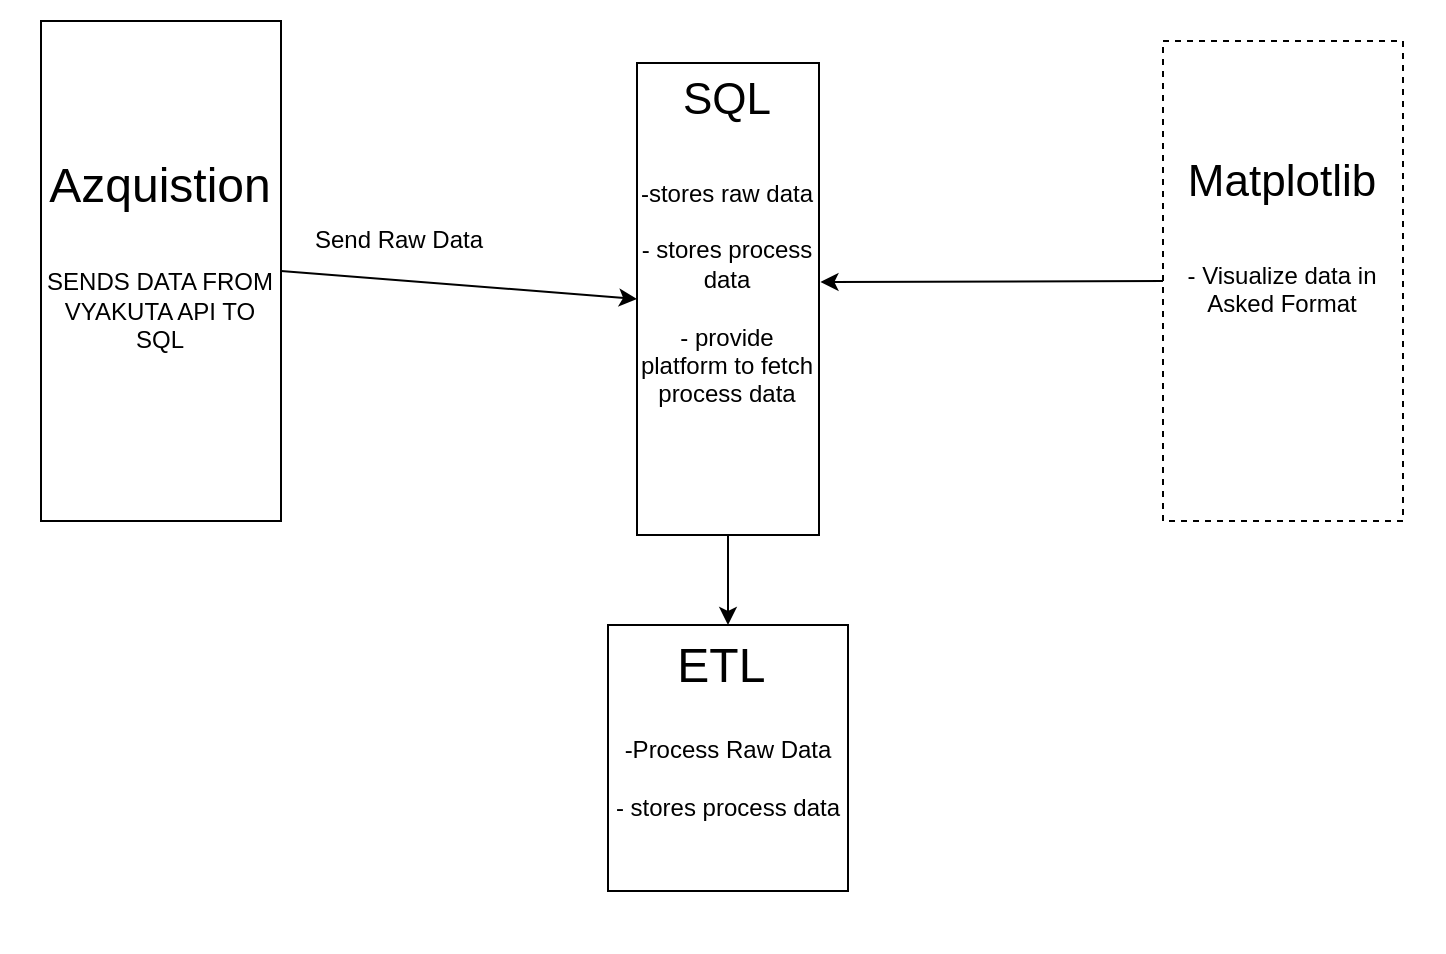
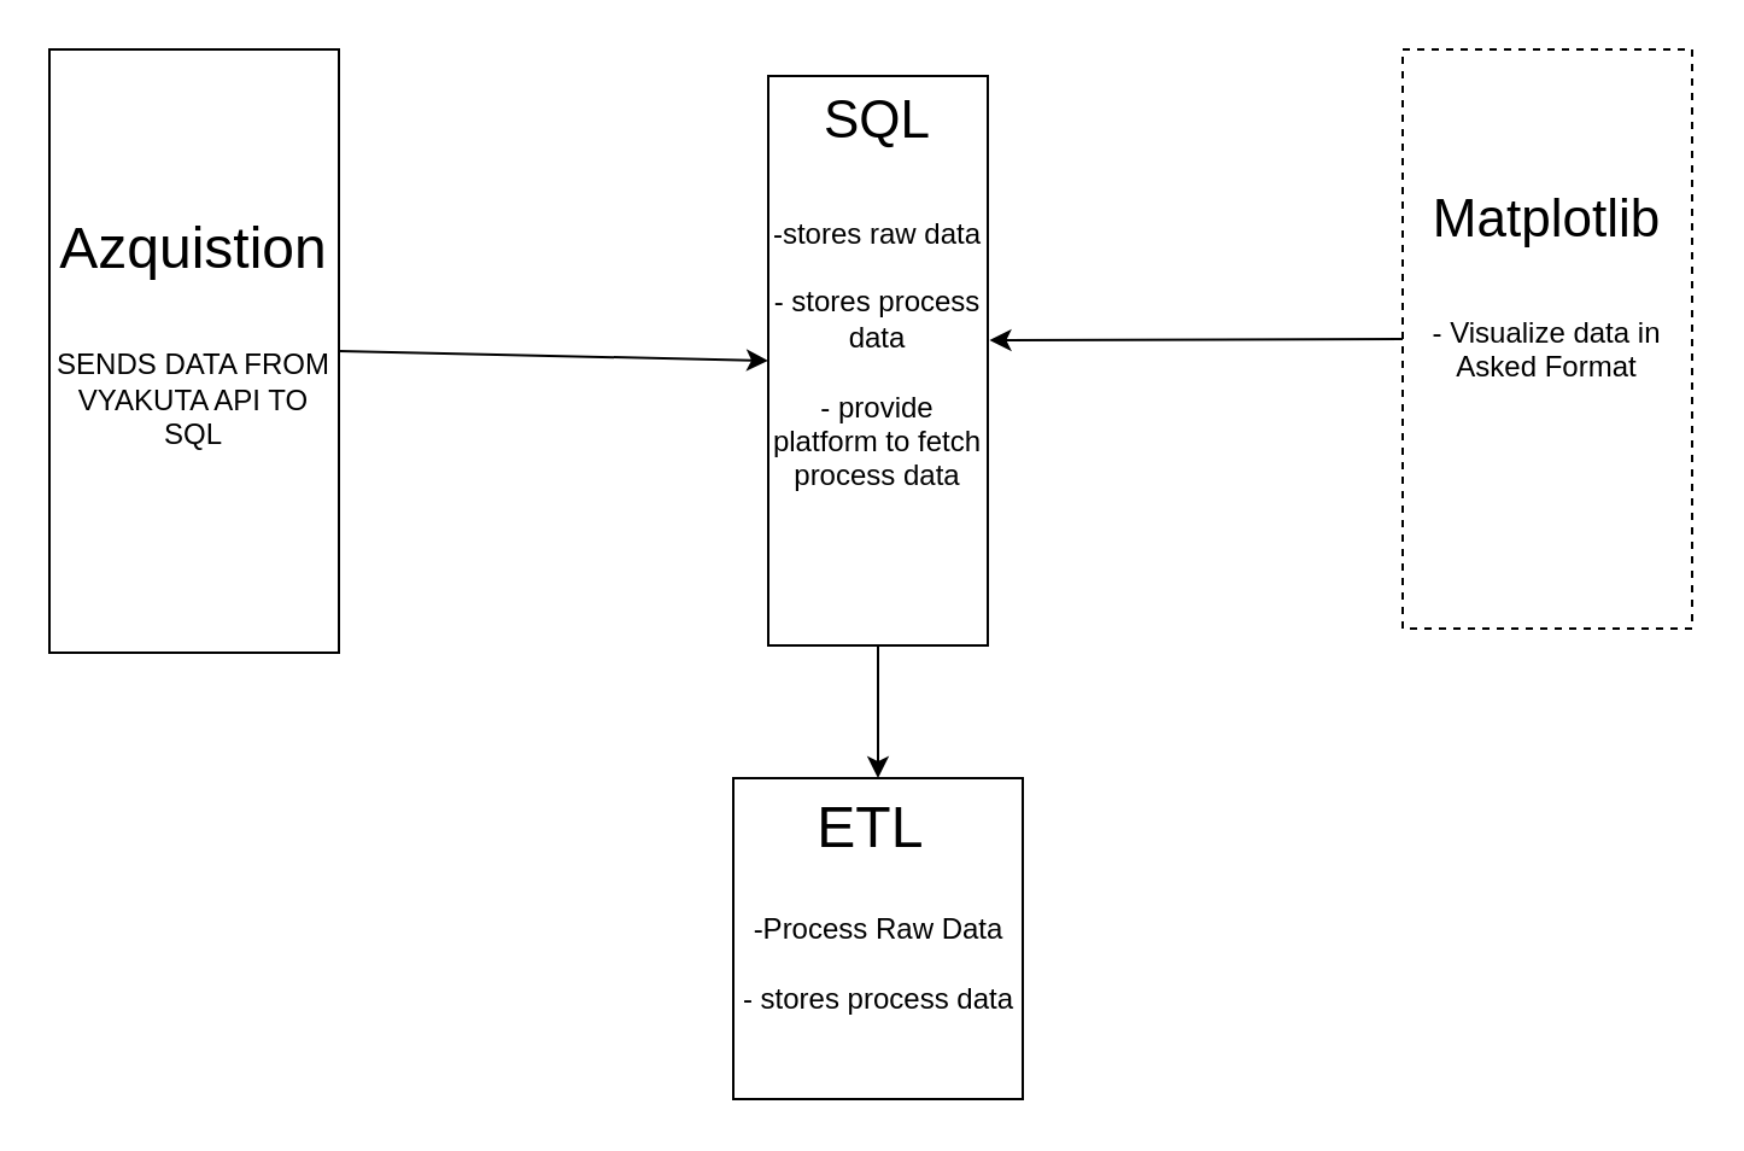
- <mxCell id="9" value="&lt;div&gt;Send Raw Data&lt;/div&gt;&lt;div&gt;&lt;br&gt;&lt;/div&gt;" style="text;html=1;align=center;verticalAlign=middle;resizable=0;points=[];autosize=1;strokeColor=none;fillColor=none;" parent="1" vertex="1"><mxGeometry x="148" y="106" width="101" height="41" as="geometry" /></mxCell>
- <mxCell id="2" value="&lt;div style=&quot;font-size: 24px;&quot;&gt;Azquistion &lt;font style=&quot;font-size: 24px;&quot;&gt;&lt;font style=&quot;font-size: 24px;&quot;&gt;&lt;br&gt;&lt;/font&gt;&lt;/font&gt;&lt;/div&gt;&lt;div&gt;&lt;font style=&quot;font-size: 22px;&quot;&gt;&lt;br&gt;&lt;/font&gt;&lt;/div&gt;&lt;div&gt;SENDS DATA FROM VYAKUTA API TO SQL &lt;br&gt;&lt;/div&gt;&lt;div&gt;&lt;font size=&quot;1&quot;&gt;&lt;br&gt;&lt;/font&gt;&lt;/div&gt;" style="rounded=0;whiteSpace=wrap;html=1;" parent="1" vertex="1"><mxGeometry x="20" y="10" width="120" height="250" as="geometry" /></mxCell>
+ <mxCell id="2" value="&lt;div style=&quot;font-size: 24px;&quot;&gt;Azquistion &lt;font style=&quot;font-size: 24px;&quot;&gt;&lt;font style=&quot;font-size: 24px;&quot;&gt;&lt;br&gt;&lt;/font&gt;&lt;/font&gt;&lt;/div&gt;&lt;div&gt;&lt;font style=&quot;font-size: 22px;&quot;&gt;&lt;br&gt;&lt;/font&gt;&lt;/div&gt;&lt;div&gt;SENDS DATA FROM VYAKUTA API TO SQL &lt;br&gt;&lt;/div&gt;&lt;div&gt;&lt;font size=&quot;1&quot;&gt;&lt;br&gt;&lt;/font&gt;&lt;/div&gt;" style="rounded=0;whiteSpace=wrap;html=1;" parent="1" vertex="1"><mxGeometry x="20" y="20" width="120" height="250" as="geometry" /></mxCell>
- <mxCell id="5" value="&lt;div&gt;&lt;font style=&quot;font-size: 24px;&quot;&gt;ETL&amp;nbsp; &lt;/font&gt;&lt;br&gt;&lt;/div&gt;&lt;div&gt;&lt;font style=&quot;font-size: 17px;&quot;&gt;&lt;br&gt;&lt;/font&gt;&lt;/div&gt;&lt;div&gt;-Process Raw Data&lt;br&gt;&lt;/div&gt;&lt;div&gt;&lt;br&gt;&lt;/div&gt;&lt;div&gt;- stores process data&lt;br&gt;&lt;/div&gt;&lt;div style=&quot;&quot;&gt;&lt;font style=&quot;font-size: 12px;&quot;&gt;&lt;br&gt;&lt;/font&gt;&lt;/div&gt;&lt;div style=&quot;&quot;&gt;&lt;font style=&quot;font-size: 12px;&quot;&gt;&lt;br&gt;&lt;/font&gt;&lt;/div&gt;" style="rounded=0;whiteSpace=wrap;html=1;" parent="1" vertex="1"><mxGeometry x="303.5" y="312" width="120" height="133" as="geometry" /></mxCell>
+ <mxCell id="5" value="&lt;div&gt;&lt;font style=&quot;font-size: 24px;&quot;&gt;ETL&amp;nbsp; &lt;/font&gt;&lt;br&gt;&lt;/div&gt;&lt;div&gt;&lt;font style=&quot;font-size: 17px;&quot;&gt;&lt;br&gt;&lt;/font&gt;&lt;/div&gt;&lt;div&gt;-Process Raw Data&lt;br&gt;&lt;/div&gt;&lt;div&gt;&lt;br&gt;&lt;/div&gt;&lt;div&gt;- stores process data&lt;br&gt;&lt;/div&gt;&lt;div style=&quot;&quot;&gt;&lt;font style=&quot;font-size: 12px;&quot;&gt;&lt;br&gt;&lt;/font&gt;&lt;/div&gt;&lt;div style=&quot;&quot;&gt;&lt;font style=&quot;font-size: 12px;&quot;&gt;&lt;br&gt;&lt;/font&gt;&lt;/div&gt;" style="rounded=0;whiteSpace=wrap;html=1;" parent="1" vertex="1"><mxGeometry x="303.5" y="322" width="120" height="133" as="geometry" /></mxCell>
